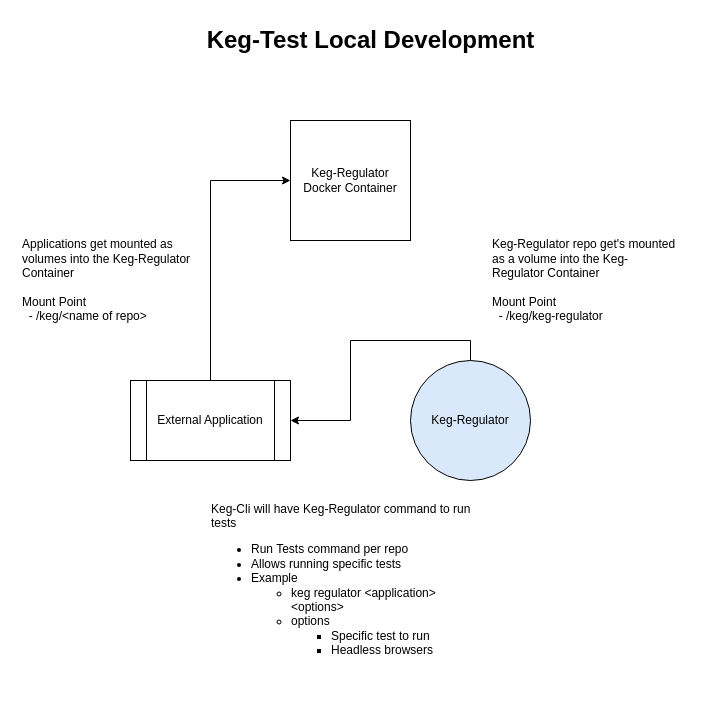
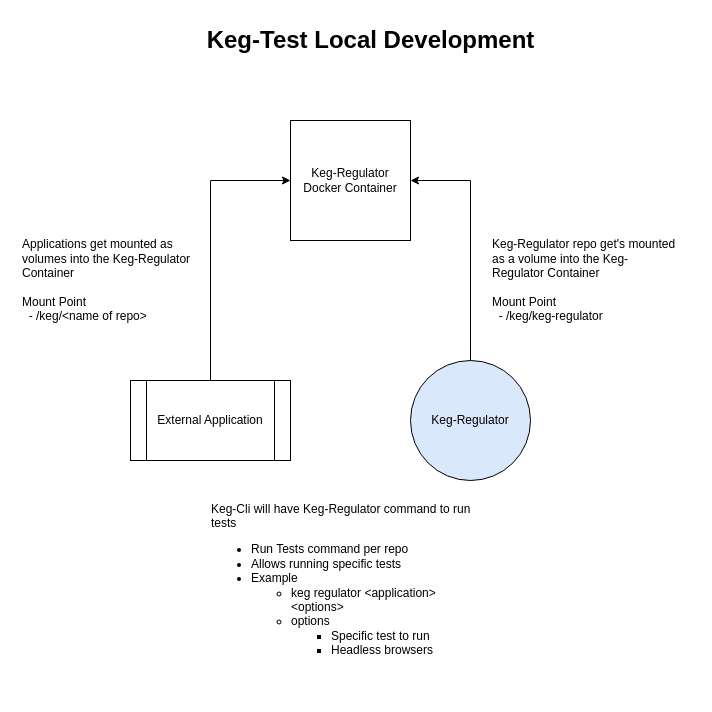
- <mxCell id="3" style="edgeStyle=orthogonalEdgeStyle;rounded=0;orthogonalLoop=1;jettySize=auto;html=1;exitX=0.5;exitY=0;exitDx=0;exitDy=0;" parent="1" source="4" target="8" edge="1"><mxGeometry relative="1" as="geometry" /></mxCell>
+ <mxCell id="3" style="edgeStyle=orthogonalEdgeStyle;rounded=0;orthogonalLoop=1;jettySize=auto;html=1;exitX=0.5;exitY=0;exitDx=0;exitDy=0;entryX=1;entryY=0.5;entryDx=0;entryDy=0;" parent="1" source="4" target="2" edge="1"><mxGeometry relative="1" as="geometry" /></mxCell>
